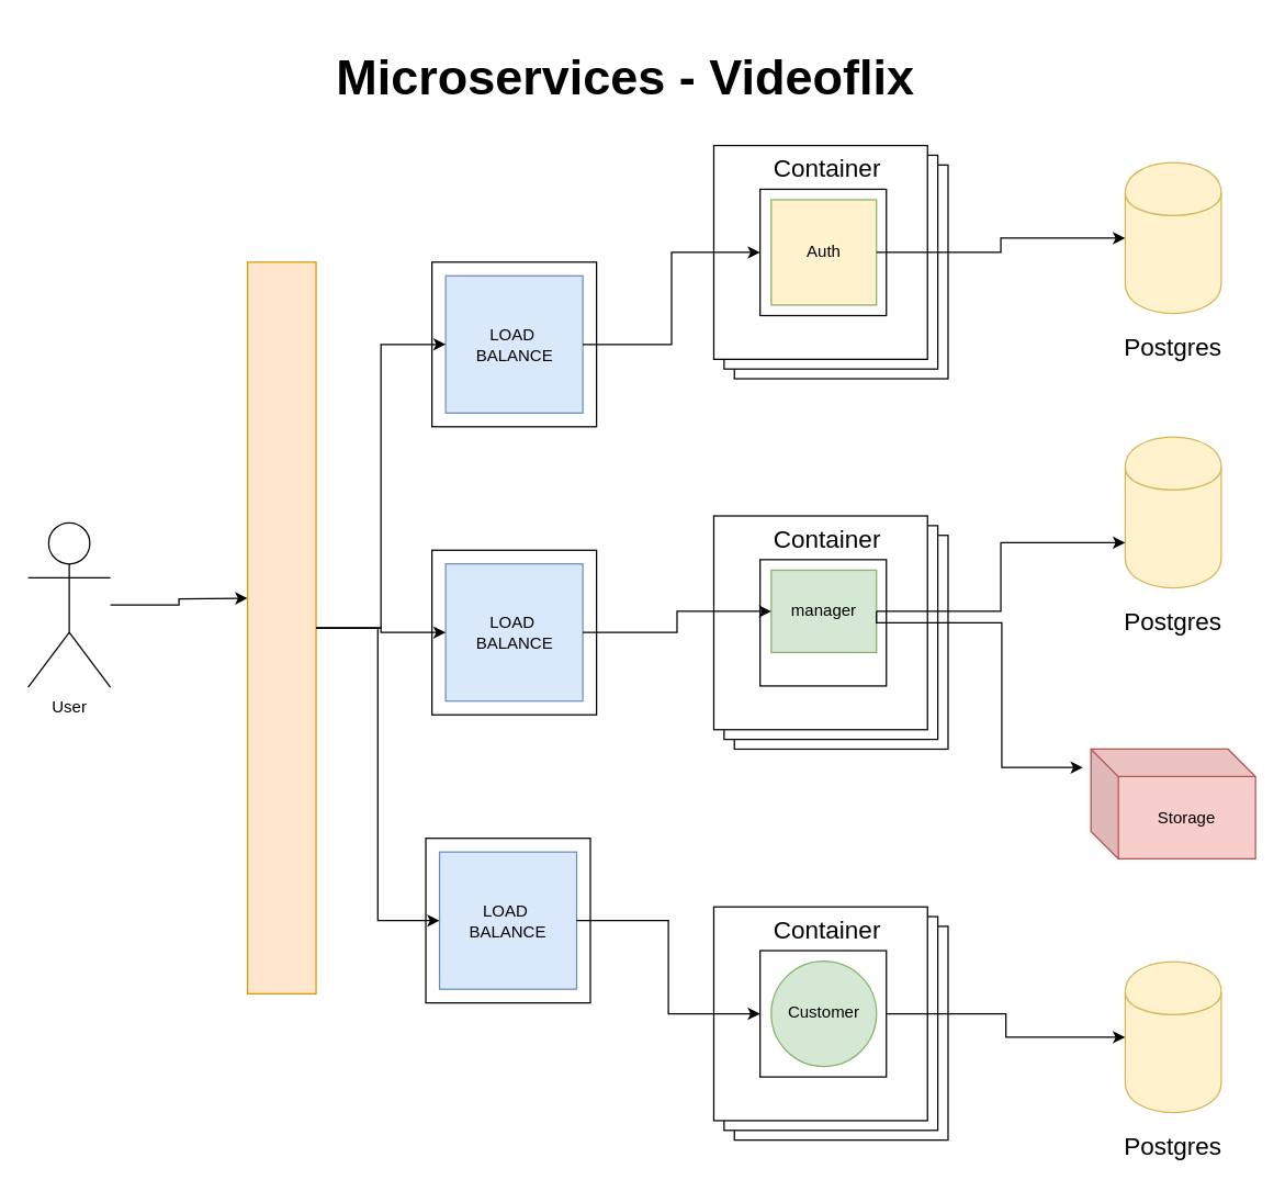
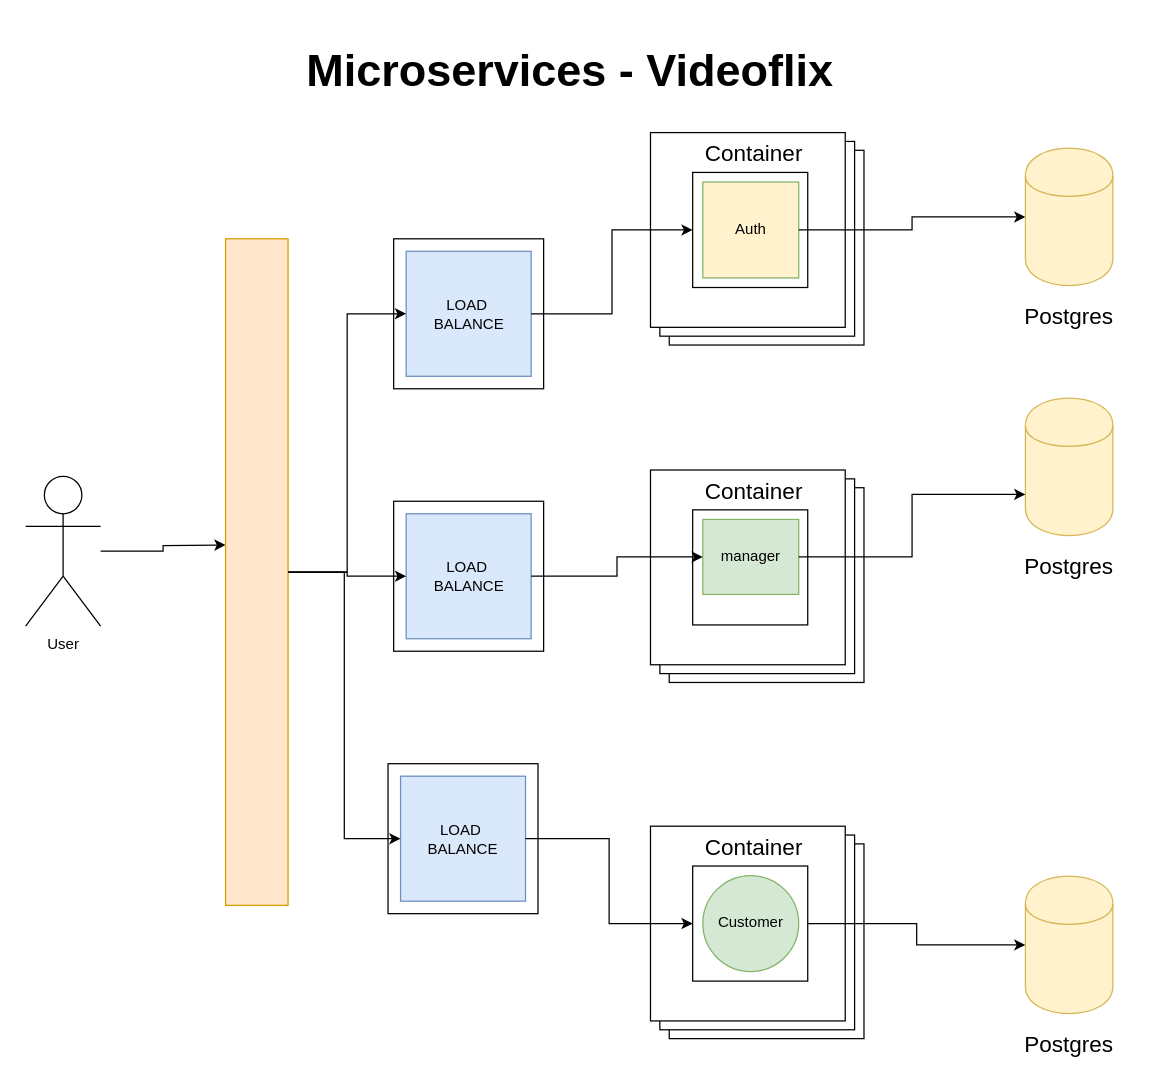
- <mxCell id="57" style="edgeStyle=orthogonalEdgeStyle;rounded=0;orthogonalLoop=1;jettySize=auto;html=1;exitX=1;exitY=0.5;exitDx=0;exitDy=0;entryX=-0.049;entryY=0.167;entryDx=0;entryDy=0;entryPerimeter=0;" parent="1" source="33" target="49" edge="1"><mxGeometry relative="1" as="geometry"><Array as="points"><mxPoint x="730" y="453.5" /><mxPoint x="730" y="558.5" /></Array></mxGeometry></mxCell>
- <mxCell id="49" value="Storage" style="shape=cube;whiteSpace=wrap;html=1;boundedLbl=1;backgroundOutline=1;darkOpacity=0.05;darkOpacity2=0.1;fillColor=#f8cecc;strokeColor=#b85450;" parent="1" vertex="1"><mxGeometry x="795" y="545.5" width="120" height="80" as="geometry" /></mxCell>
